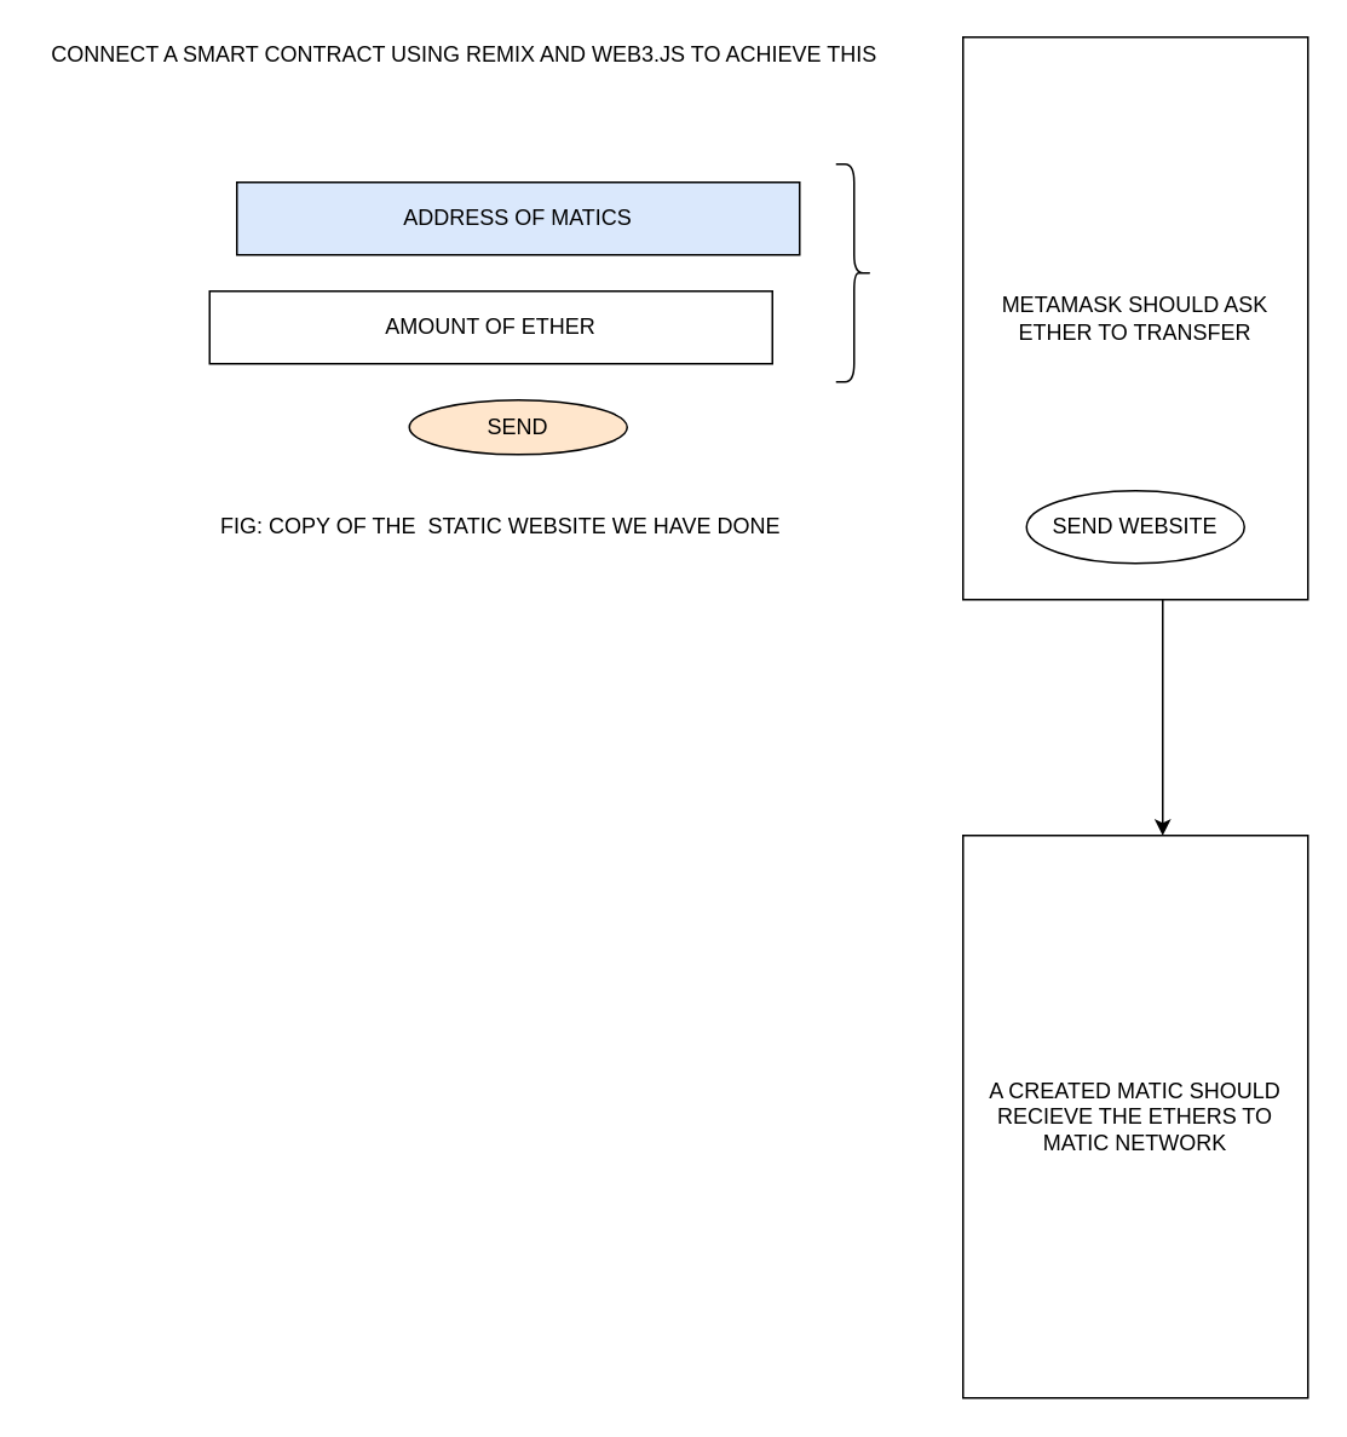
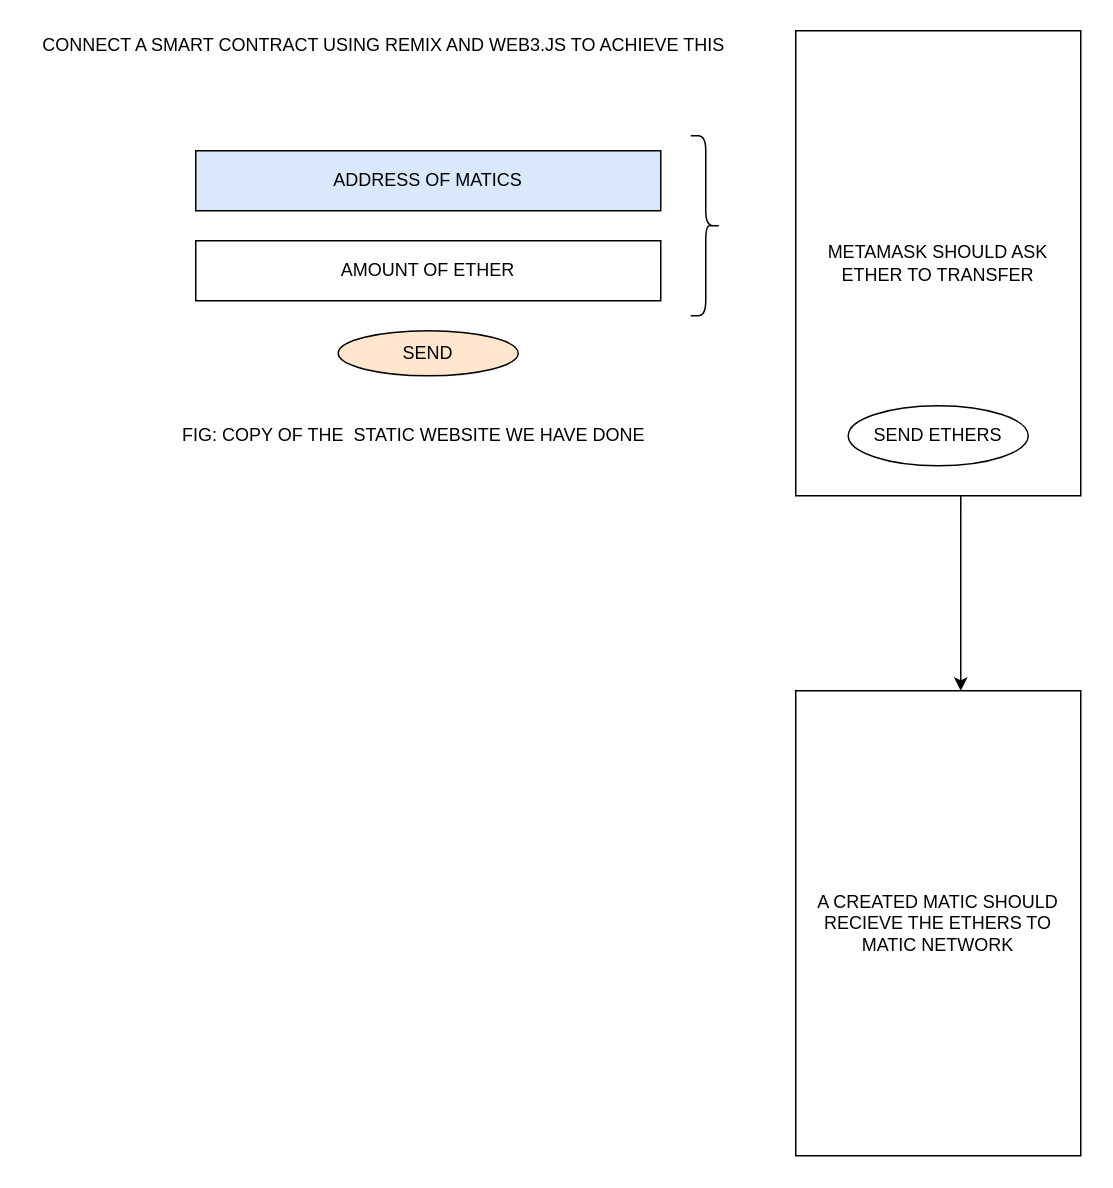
- <mxCell id="3" value="AMOUNT OF ETHER" style="rounded=0;whiteSpace=wrap;html=1;" vertex="1" parent="1"><mxGeometry x="115" y="160" width="310" height="40" as="geometry" /></mxCell>
+ <mxCell id="3" value="AMOUNT OF ETHER" style="rounded=0;whiteSpace=wrap;html=1;" vertex="1" parent="1"><mxGeometry x="130" y="160" width="310" height="40" as="geometry" /></mxCell>
- <mxCell id="7" value="SEND WEBSITE" style="ellipse;whiteSpace=wrap;html=1;" vertex="1" parent="1"><mxGeometry x="565" y="270" width="120" height="40" as="geometry" /></mxCell>
+ <mxCell id="7" value="SEND ETHERS" style="ellipse;whiteSpace=wrap;html=1;" vertex="1" parent="1"><mxGeometry x="565" y="270" width="120" height="40" as="geometry" /></mxCell>
